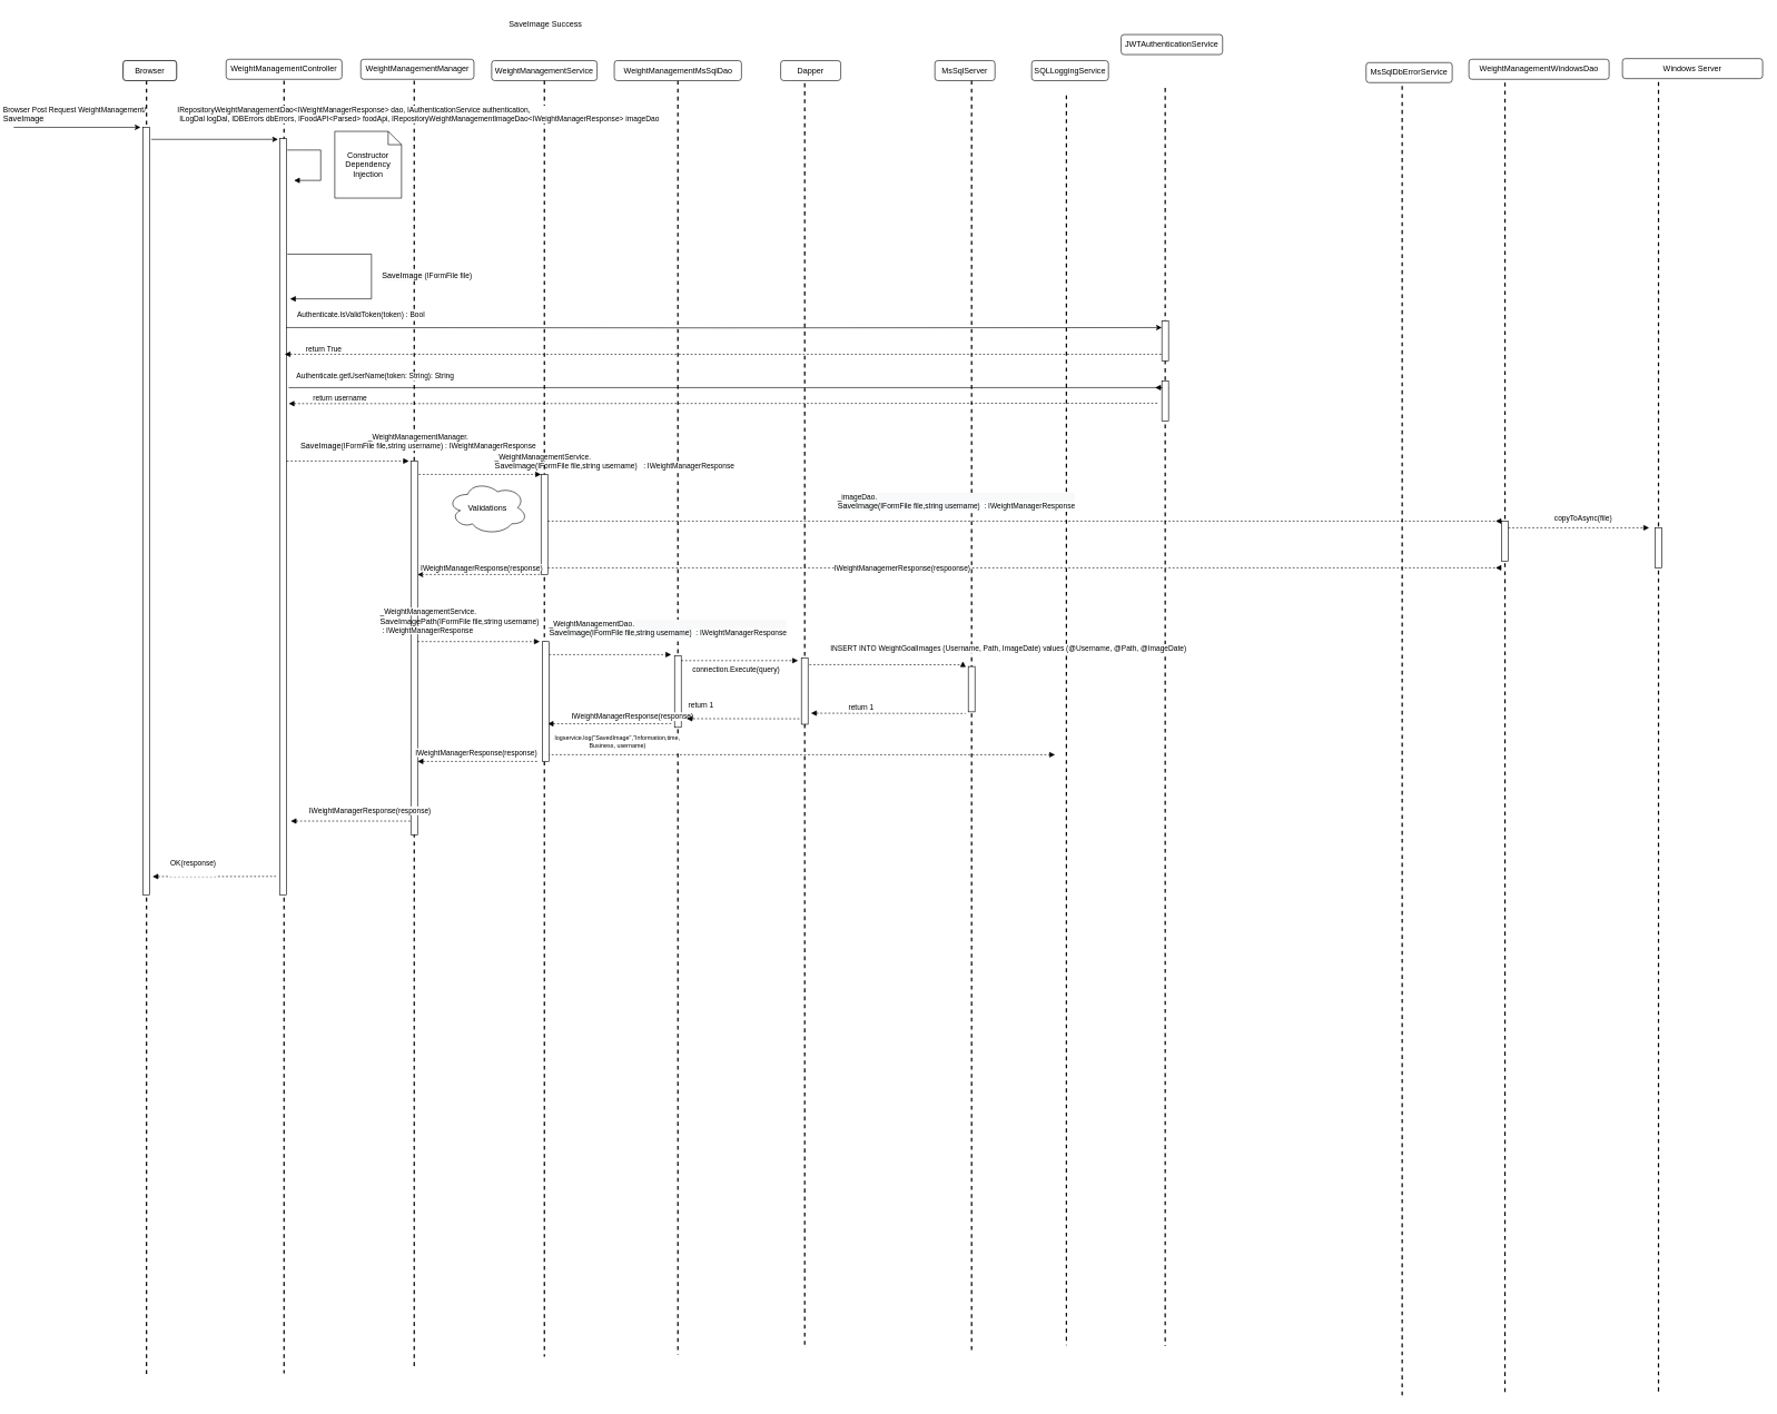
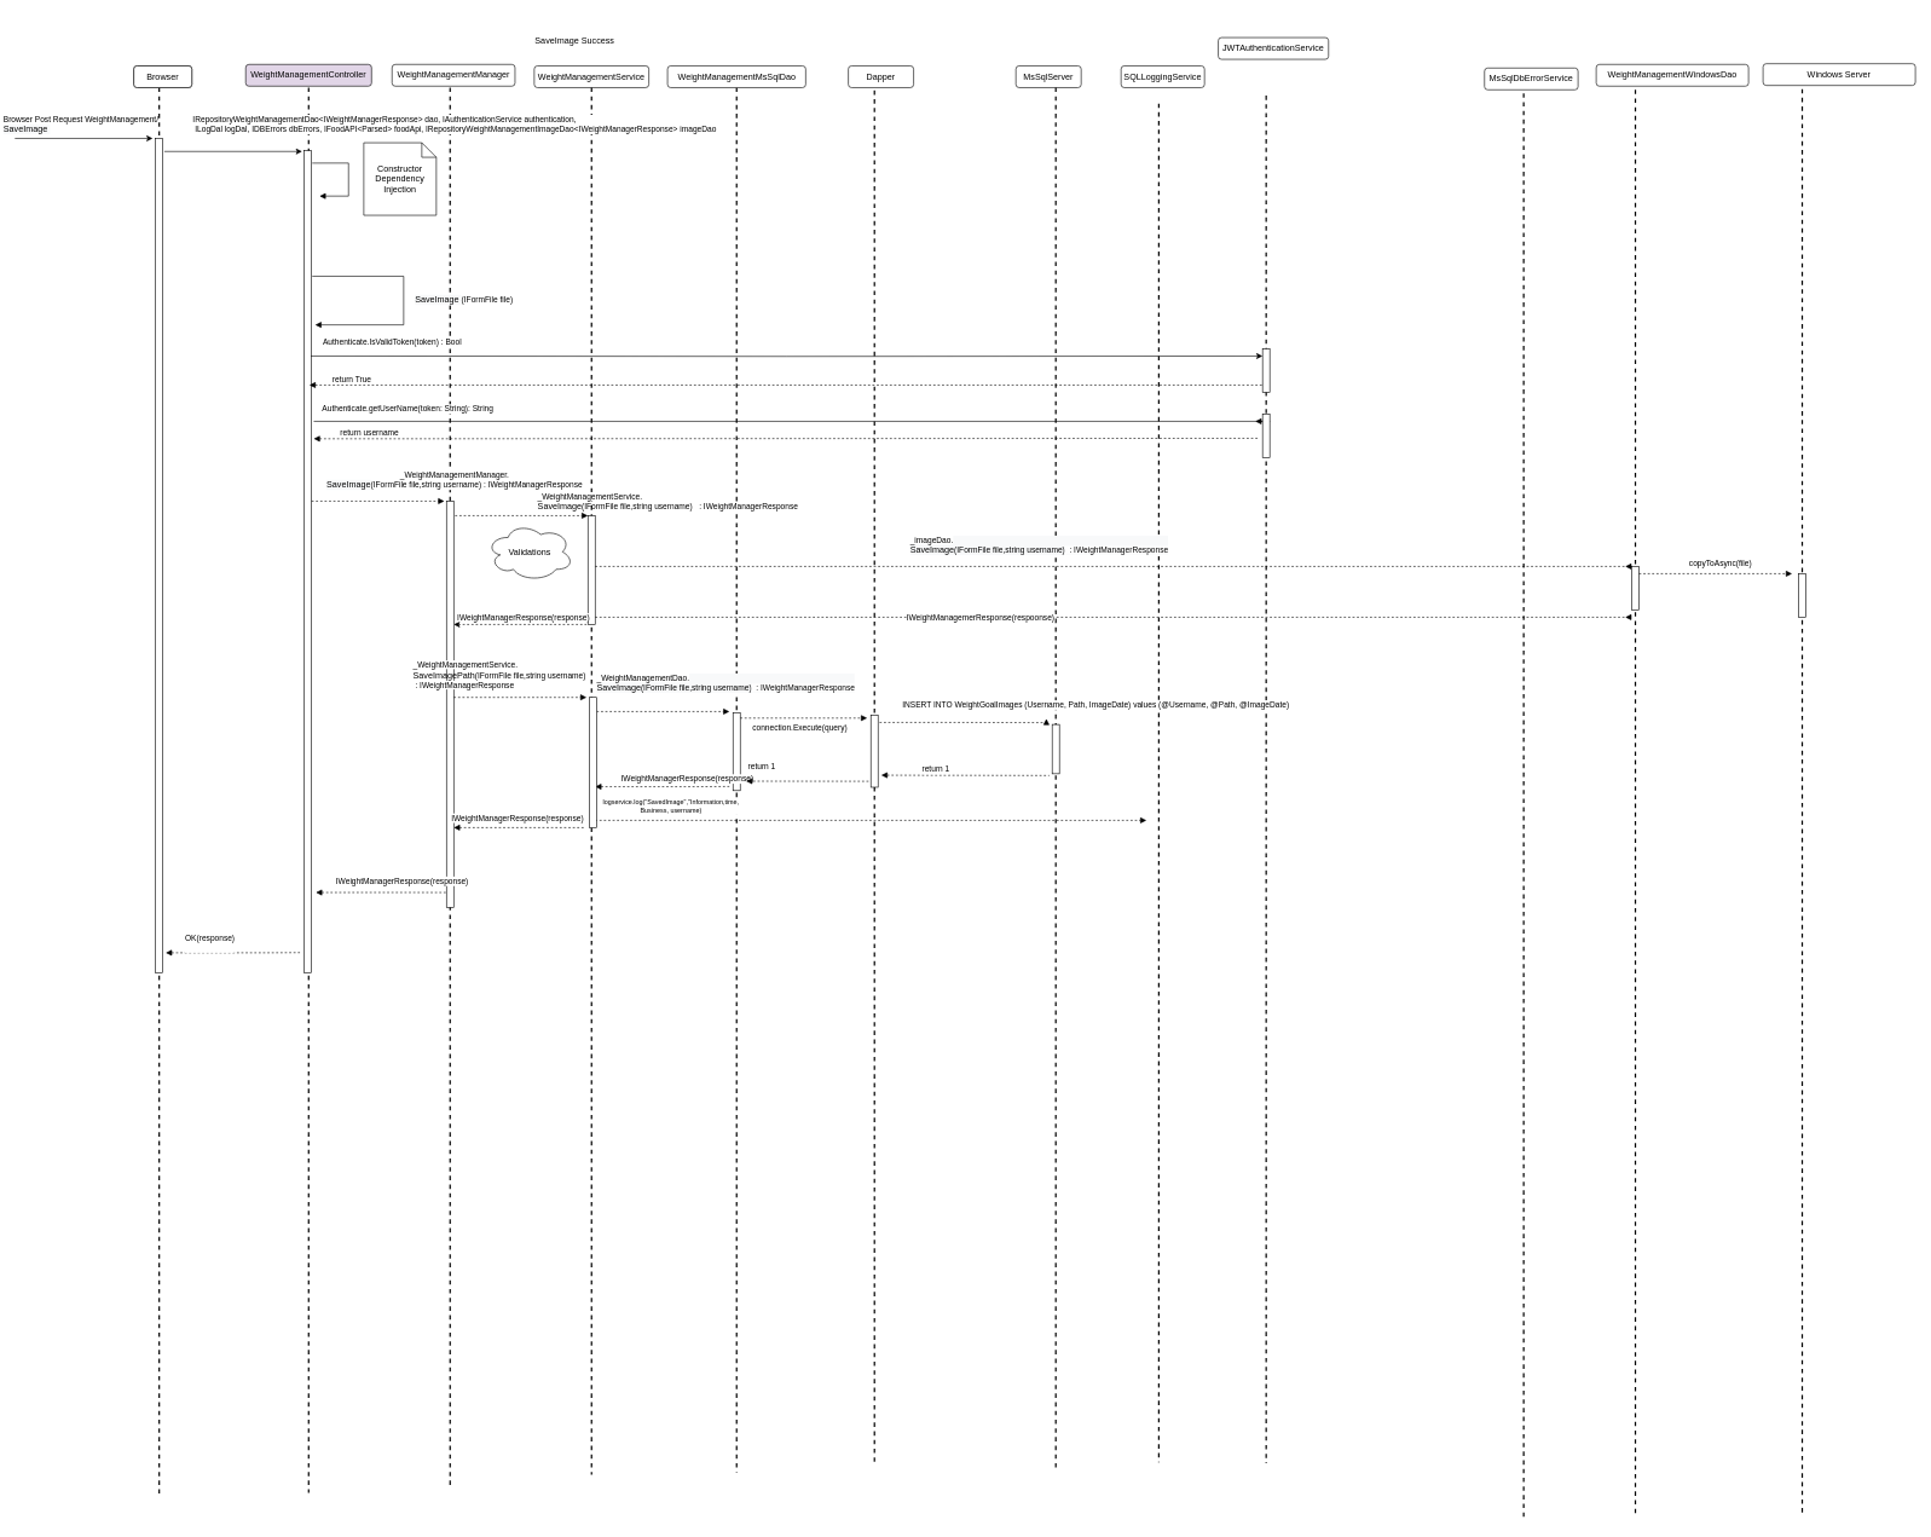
- <mxCell id="10" value="SaveImage Success" style="text;html=1;strokeColor=none;fillColor=none;align=center;verticalAlign=middle;whiteSpace=wrap;rounded=0;" vertex="1" parent="1"><mxGeometry x="746" y="20" width="142" height="30" as="geometry" /></mxCell>
+ <mxCell id="10" value="SaveImage Success" style="text;html=1;strokeColor=none;fillColor=none;align=center;verticalAlign=middle;whiteSpace=wrap;rounded=0;" vertex="1" parent="1"><mxGeometry x="721" y="40" width="142" height="30" as="geometry" /></mxCell>
- <mxCell id="2" value="WeightManagementController" style="rounded=1;whiteSpace=wrap;html=1;" vertex="1" parent="1"><mxGeometry x="338.25" y="88" width="173.5" height="30" as="geometry" /></mxCell>
+ <mxCell id="2" value="WeightManagementController" style="rounded=1;whiteSpace=wrap;html=1;fillColor=#e1d5e7;" vertex="1" parent="1"><mxGeometry x="338.25" y="88" width="173.5" height="30" as="geometry" /></mxCell>
